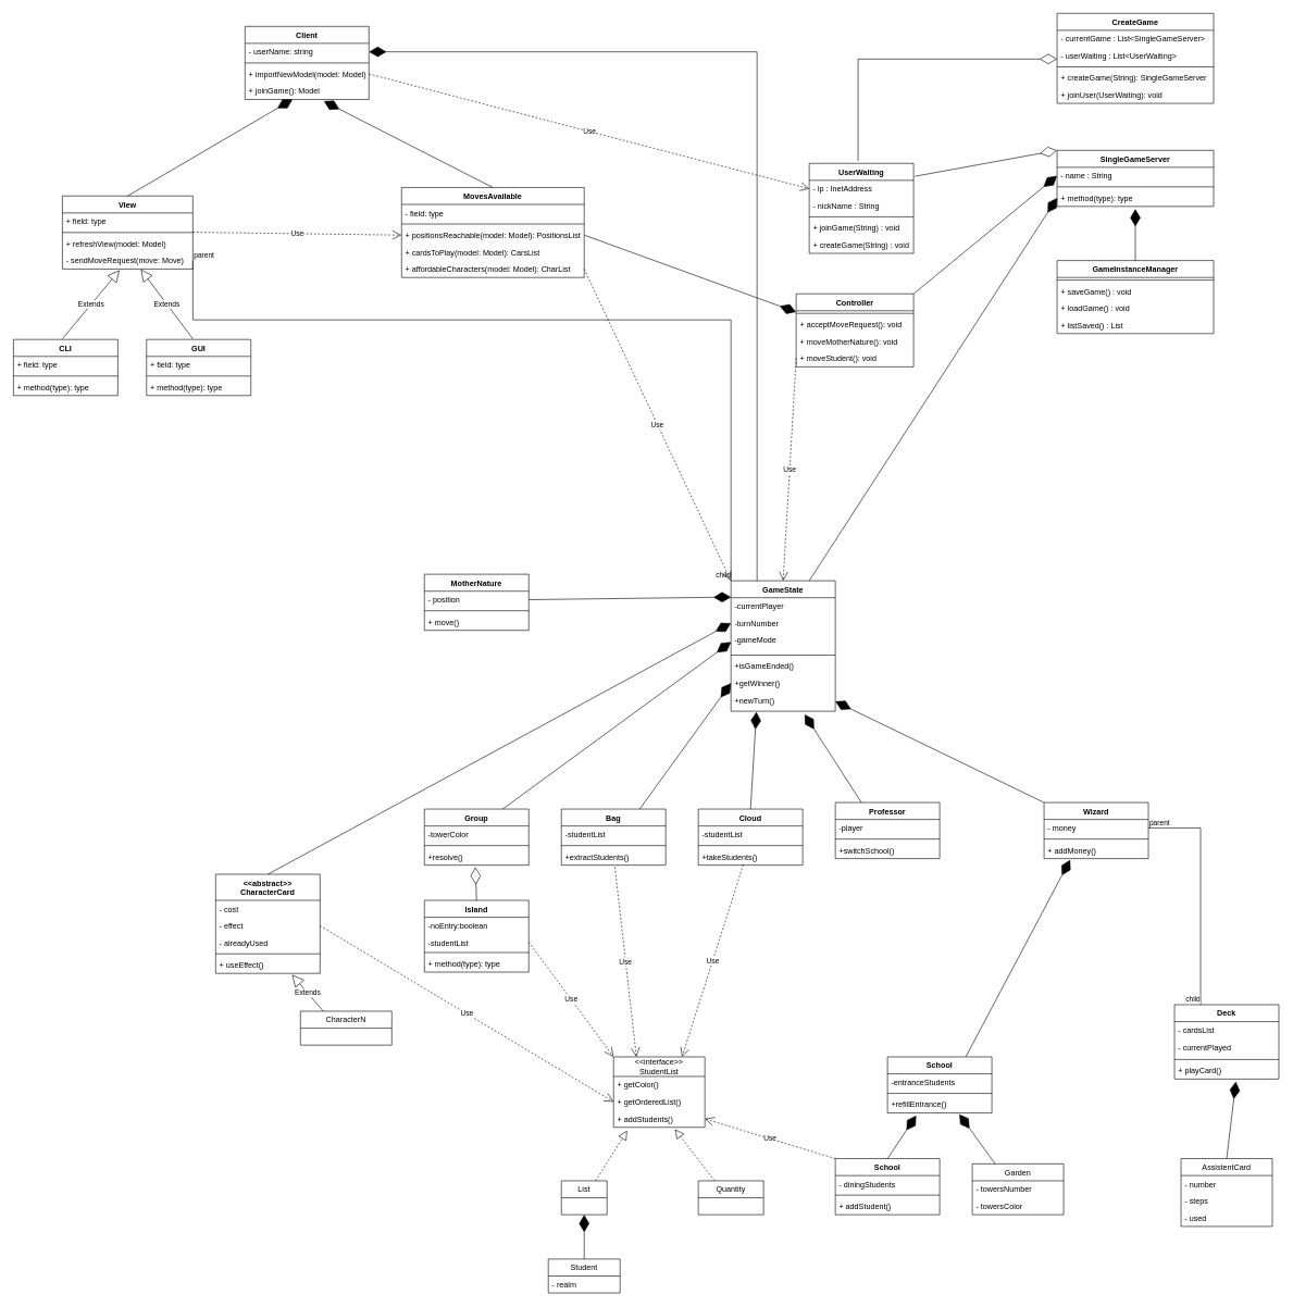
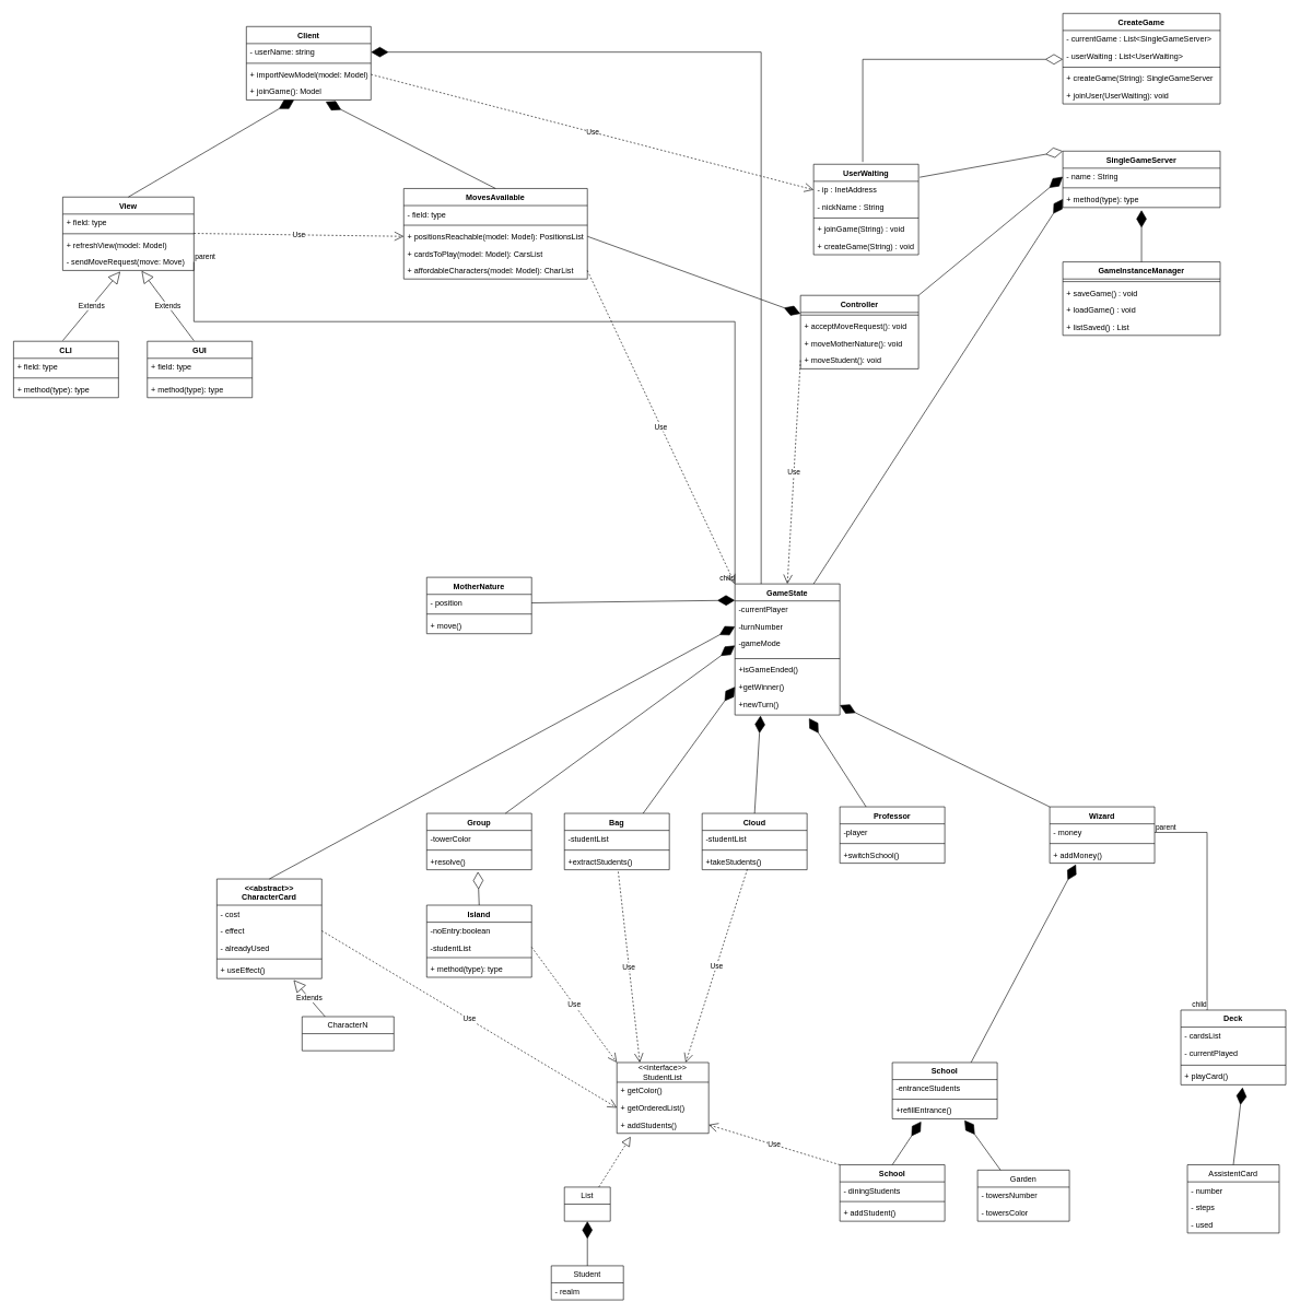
- <mxCell id="133" value="" style="endArrow=block;dashed=1;endFill=0;endSize=12;html=1;rounded=0;entryX=0.671;entryY=1.115;entryDx=0;entryDy=0;entryPerimeter=0;exitX=0.25;exitY=0;exitDx=0;exitDy=0;" edge="1" parent="1" source="85" target="91"><mxGeometry width="160" relative="1" as="geometry"><mxPoint x="970" y="1790" as="sourcePoint" /><mxPoint x="1130" y="1790" as="targetPoint" /></mxGeometry></mxCell>
- <mxCell id="85" value="Quantity" style="swimlane;fontStyle=0;childLayout=stackLayout;horizontal=1;startSize=26;fillColor=none;horizontalStack=0;resizeParent=1;resizeParentMax=0;resizeLast=0;collapsible=1;marginBottom=0;" vertex="1" parent="1"><mxGeometry x="1070" y="1810" width="100" height="52" as="geometry" /></mxCell>
